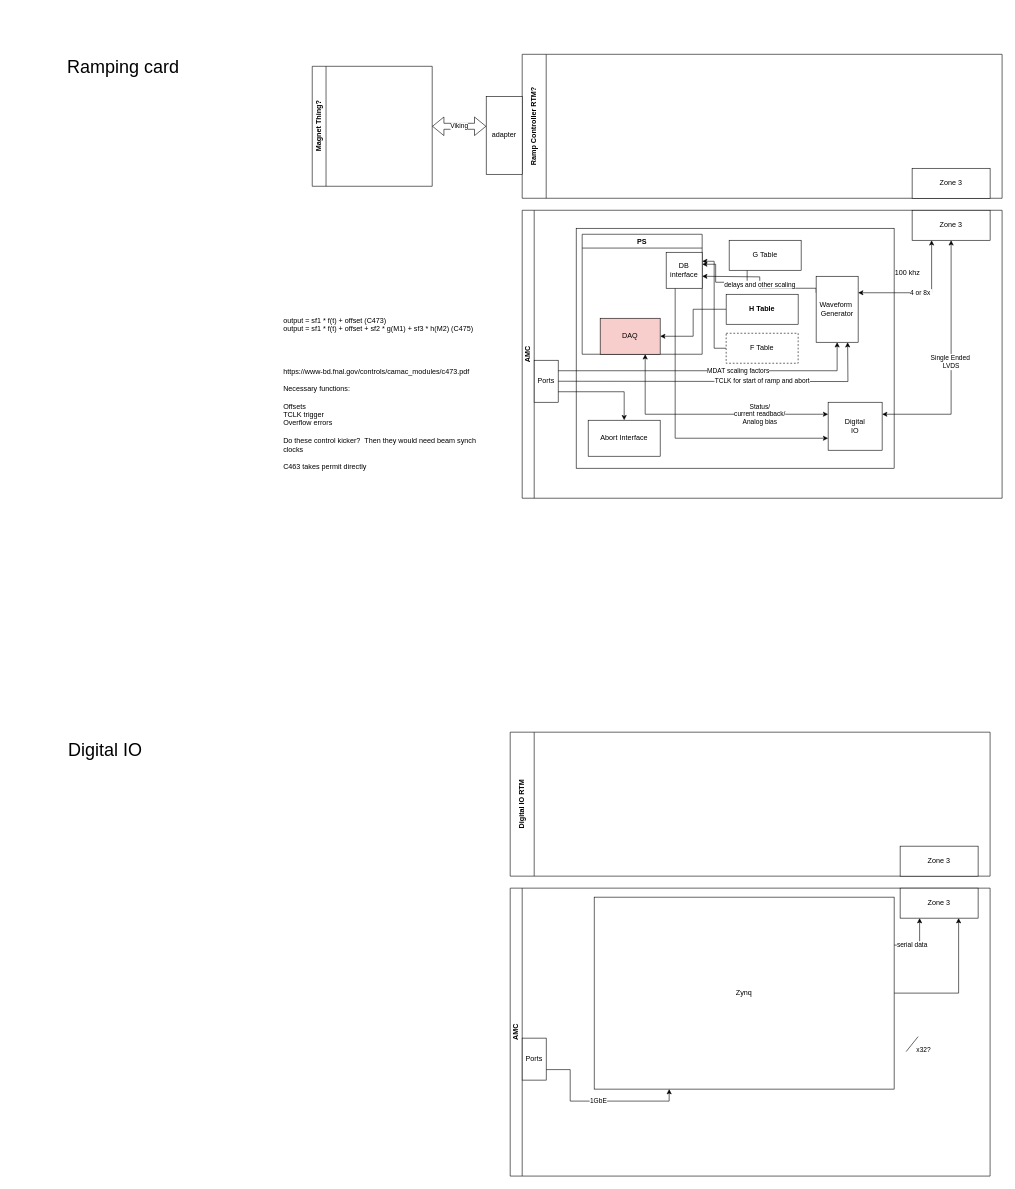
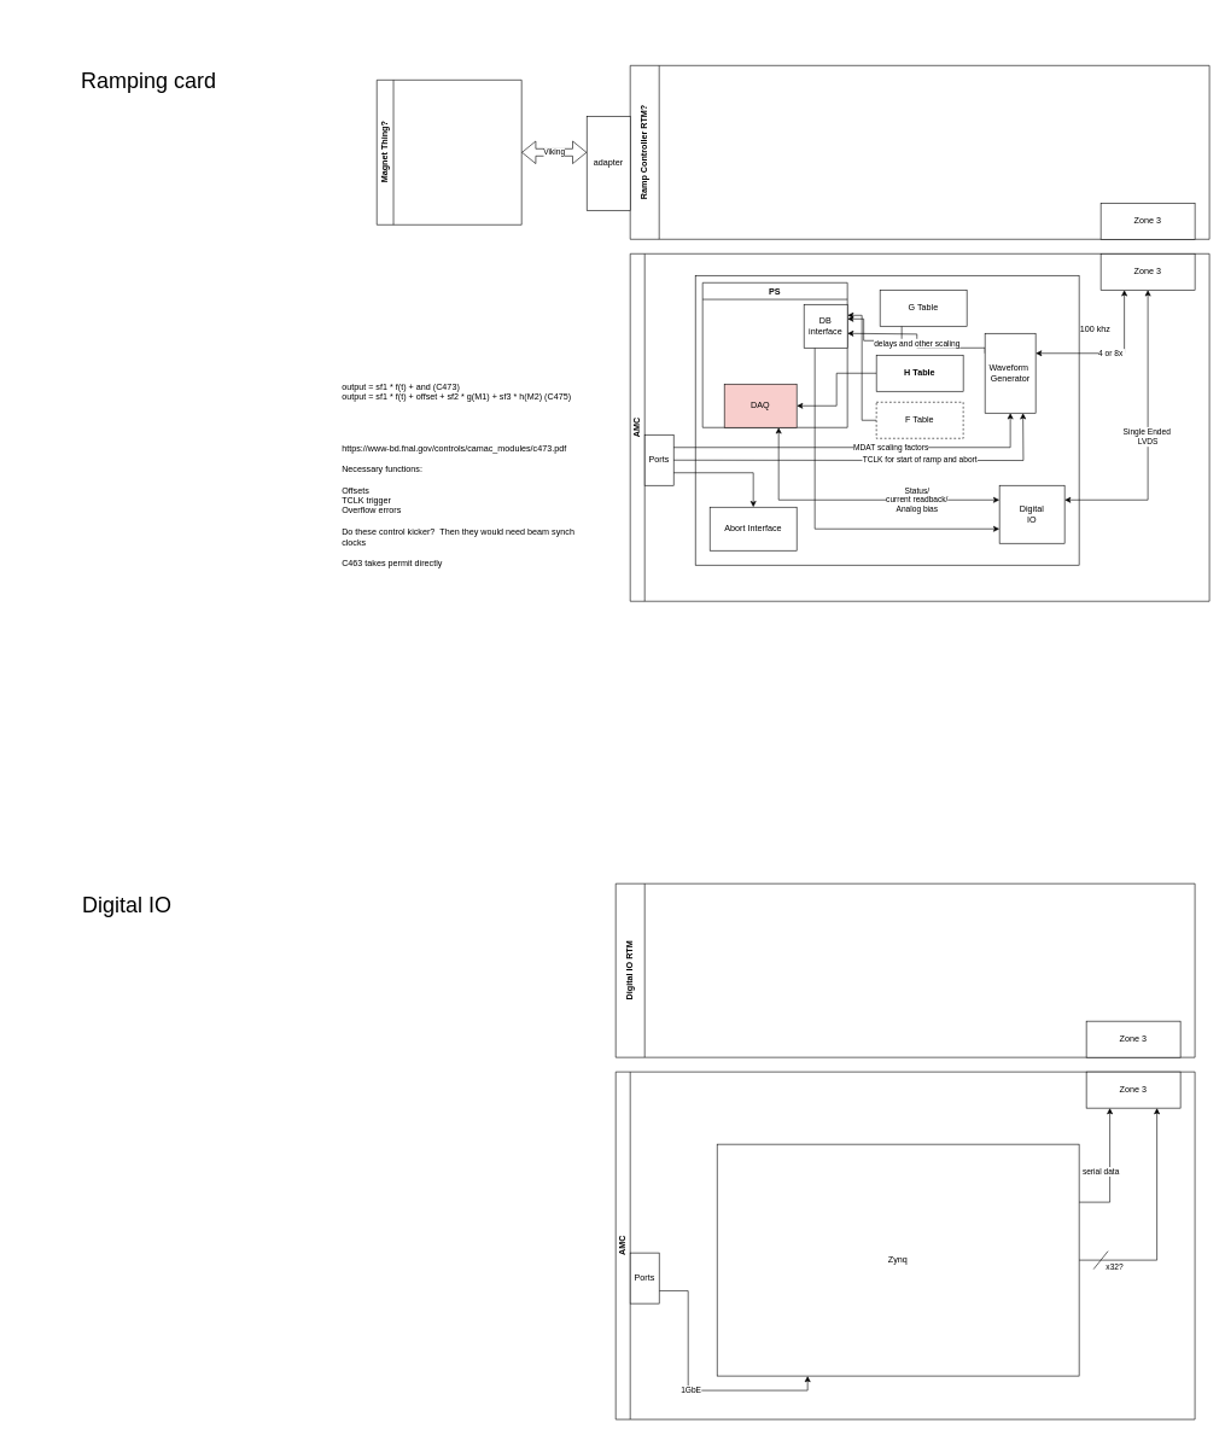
- <mxCell id="20" value="output = sf1 * f(t) + offset (C473)&#10;output = sf1 * f(t) + offset + sf2 * g(M1) + sf3 * h(M2) (C475)" style="text;whiteSpace=wrap;" parent="1" vertex="1"><mxGeometry x="470" y="520" width="350" height="50" as="geometry" /></mxCell>
+ <mxCell id="20" value="output = sf1 * f(t) + and (C473)&#10;output = sf1 * f(t) + offset + sf2 * g(M1) + sf3 * h(M2) (C475)" style="text;whiteSpace=wrap;" parent="1" vertex="1"><mxGeometry x="470" y="520" width="350" height="50" as="geometry" /></mxCell>
- <mxCell id="41" value="Zynq" style="rounded=0;whiteSpace=wrap;html=1;" vertex="1" parent="35"><mxGeometry x="140" y="15" width="500" height="320" as="geometry" /></mxCell>
+ <mxCell id="41" value="Zynq" style="rounded=0;whiteSpace=wrap;html=1;" vertex="1" parent="35"><mxGeometry x="140" y="100" width="500" height="320" as="geometry" /></mxCell>
